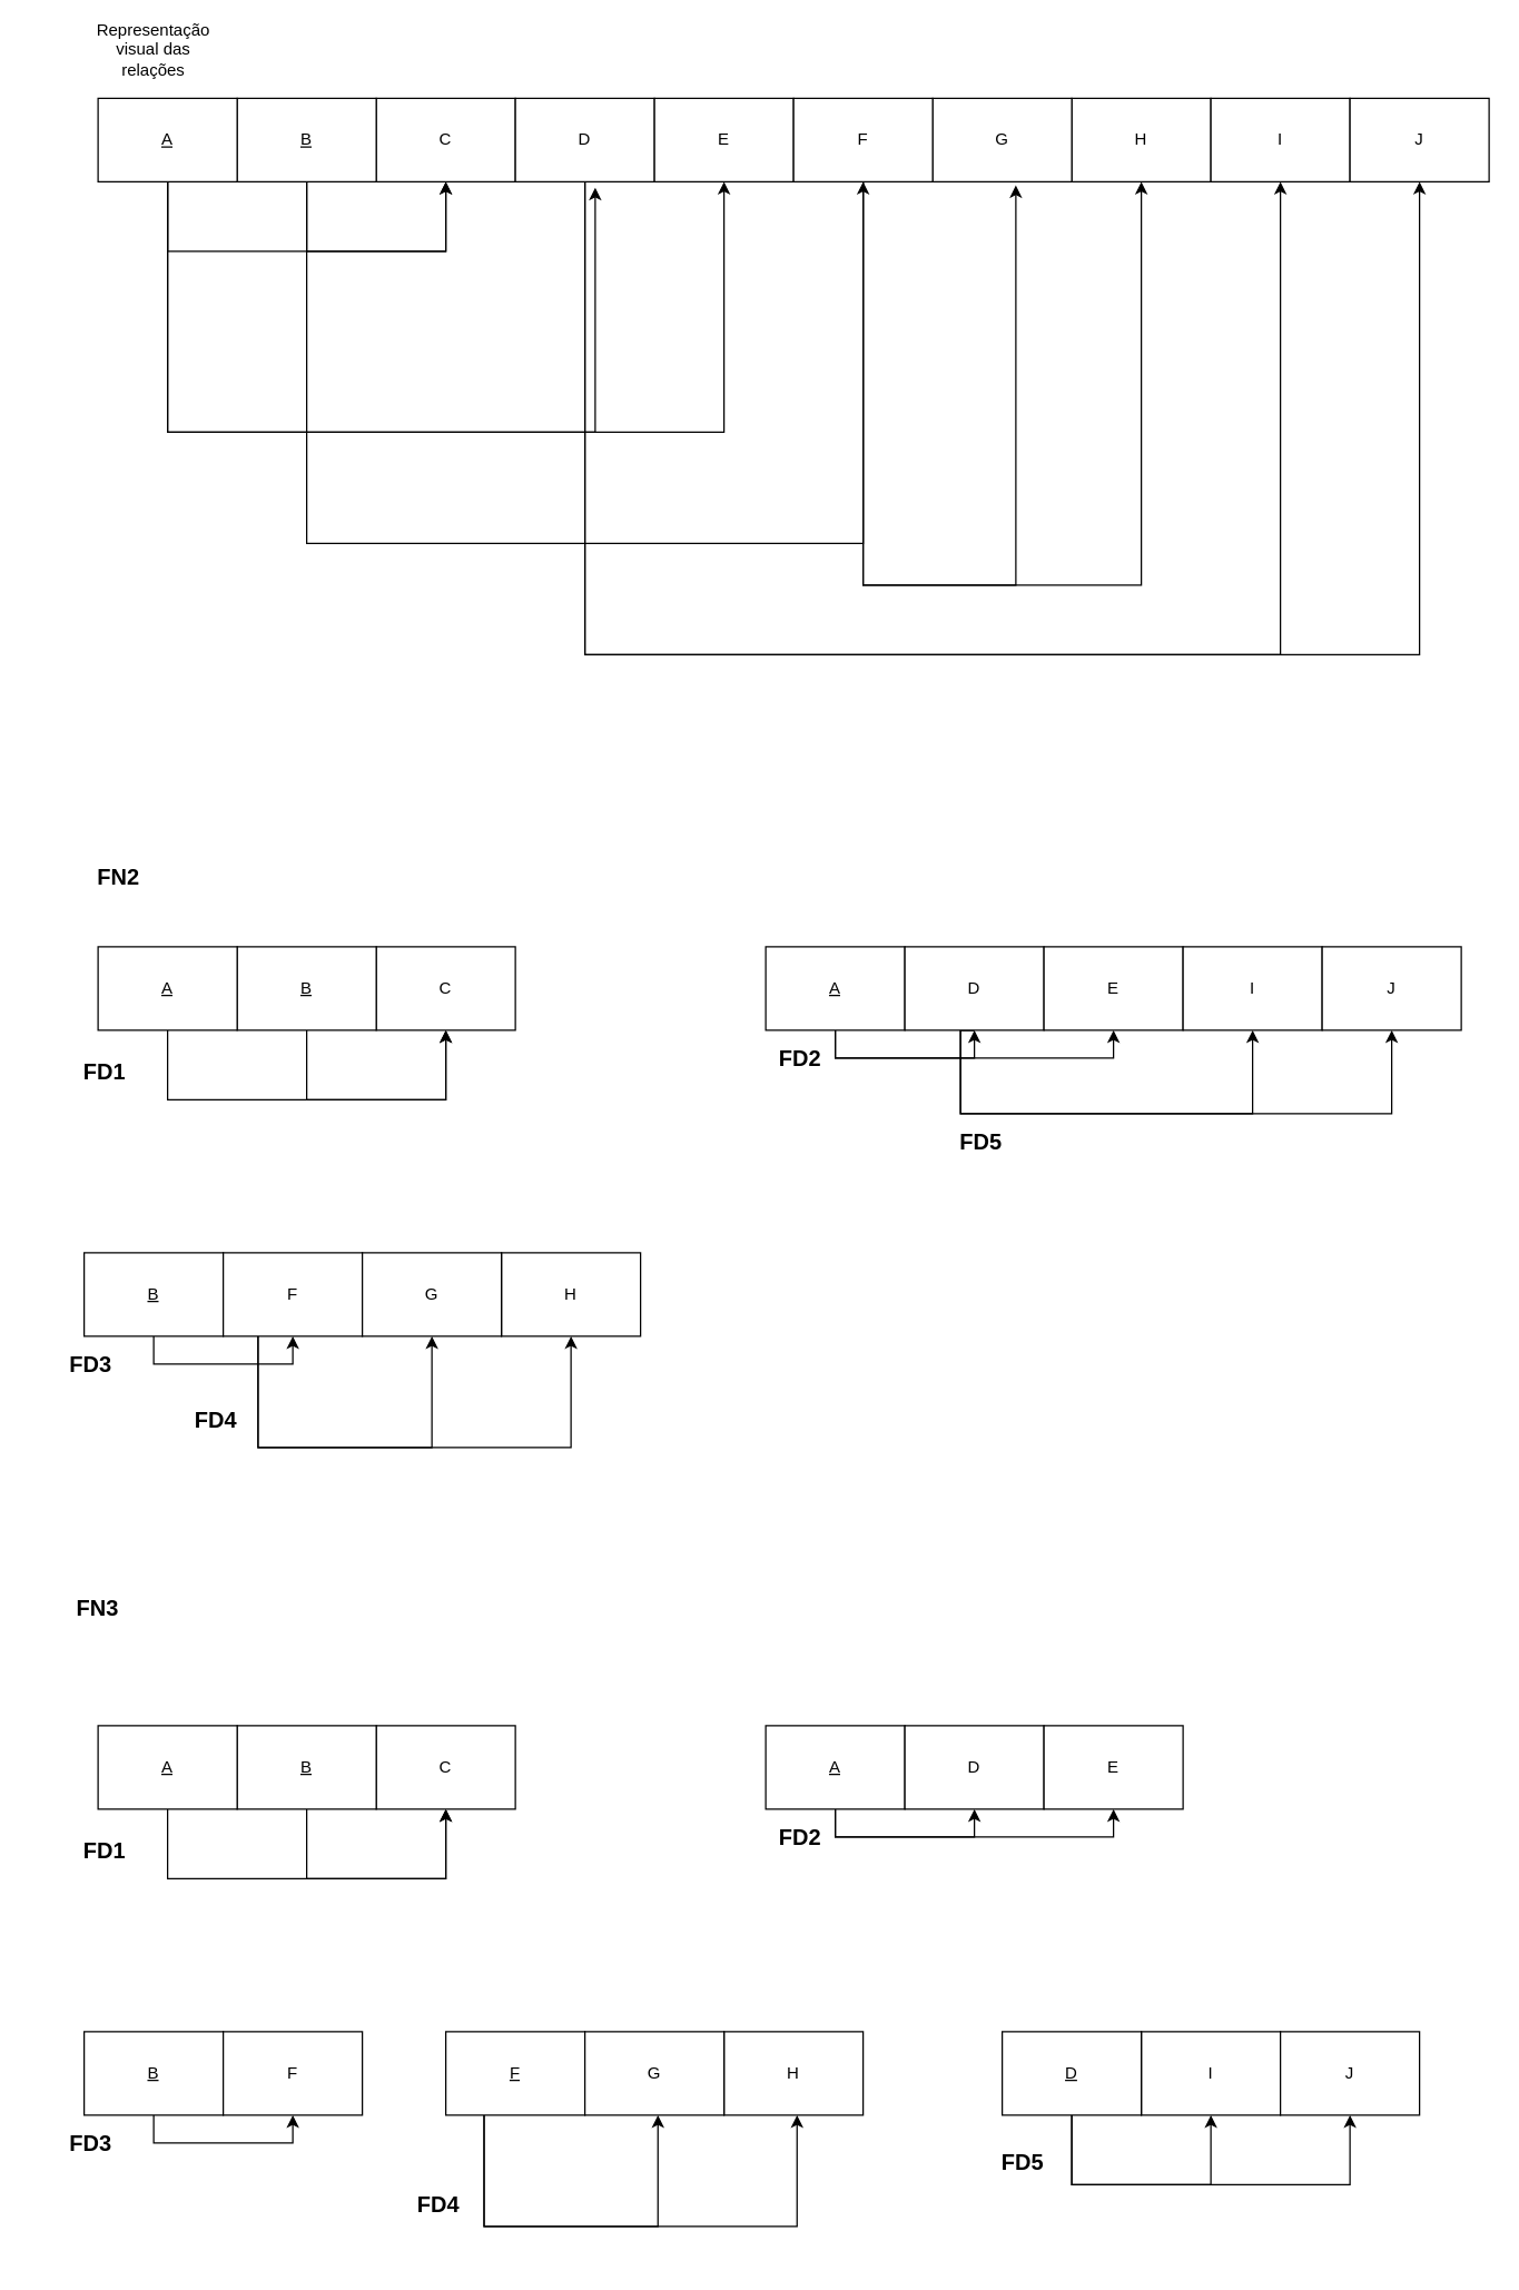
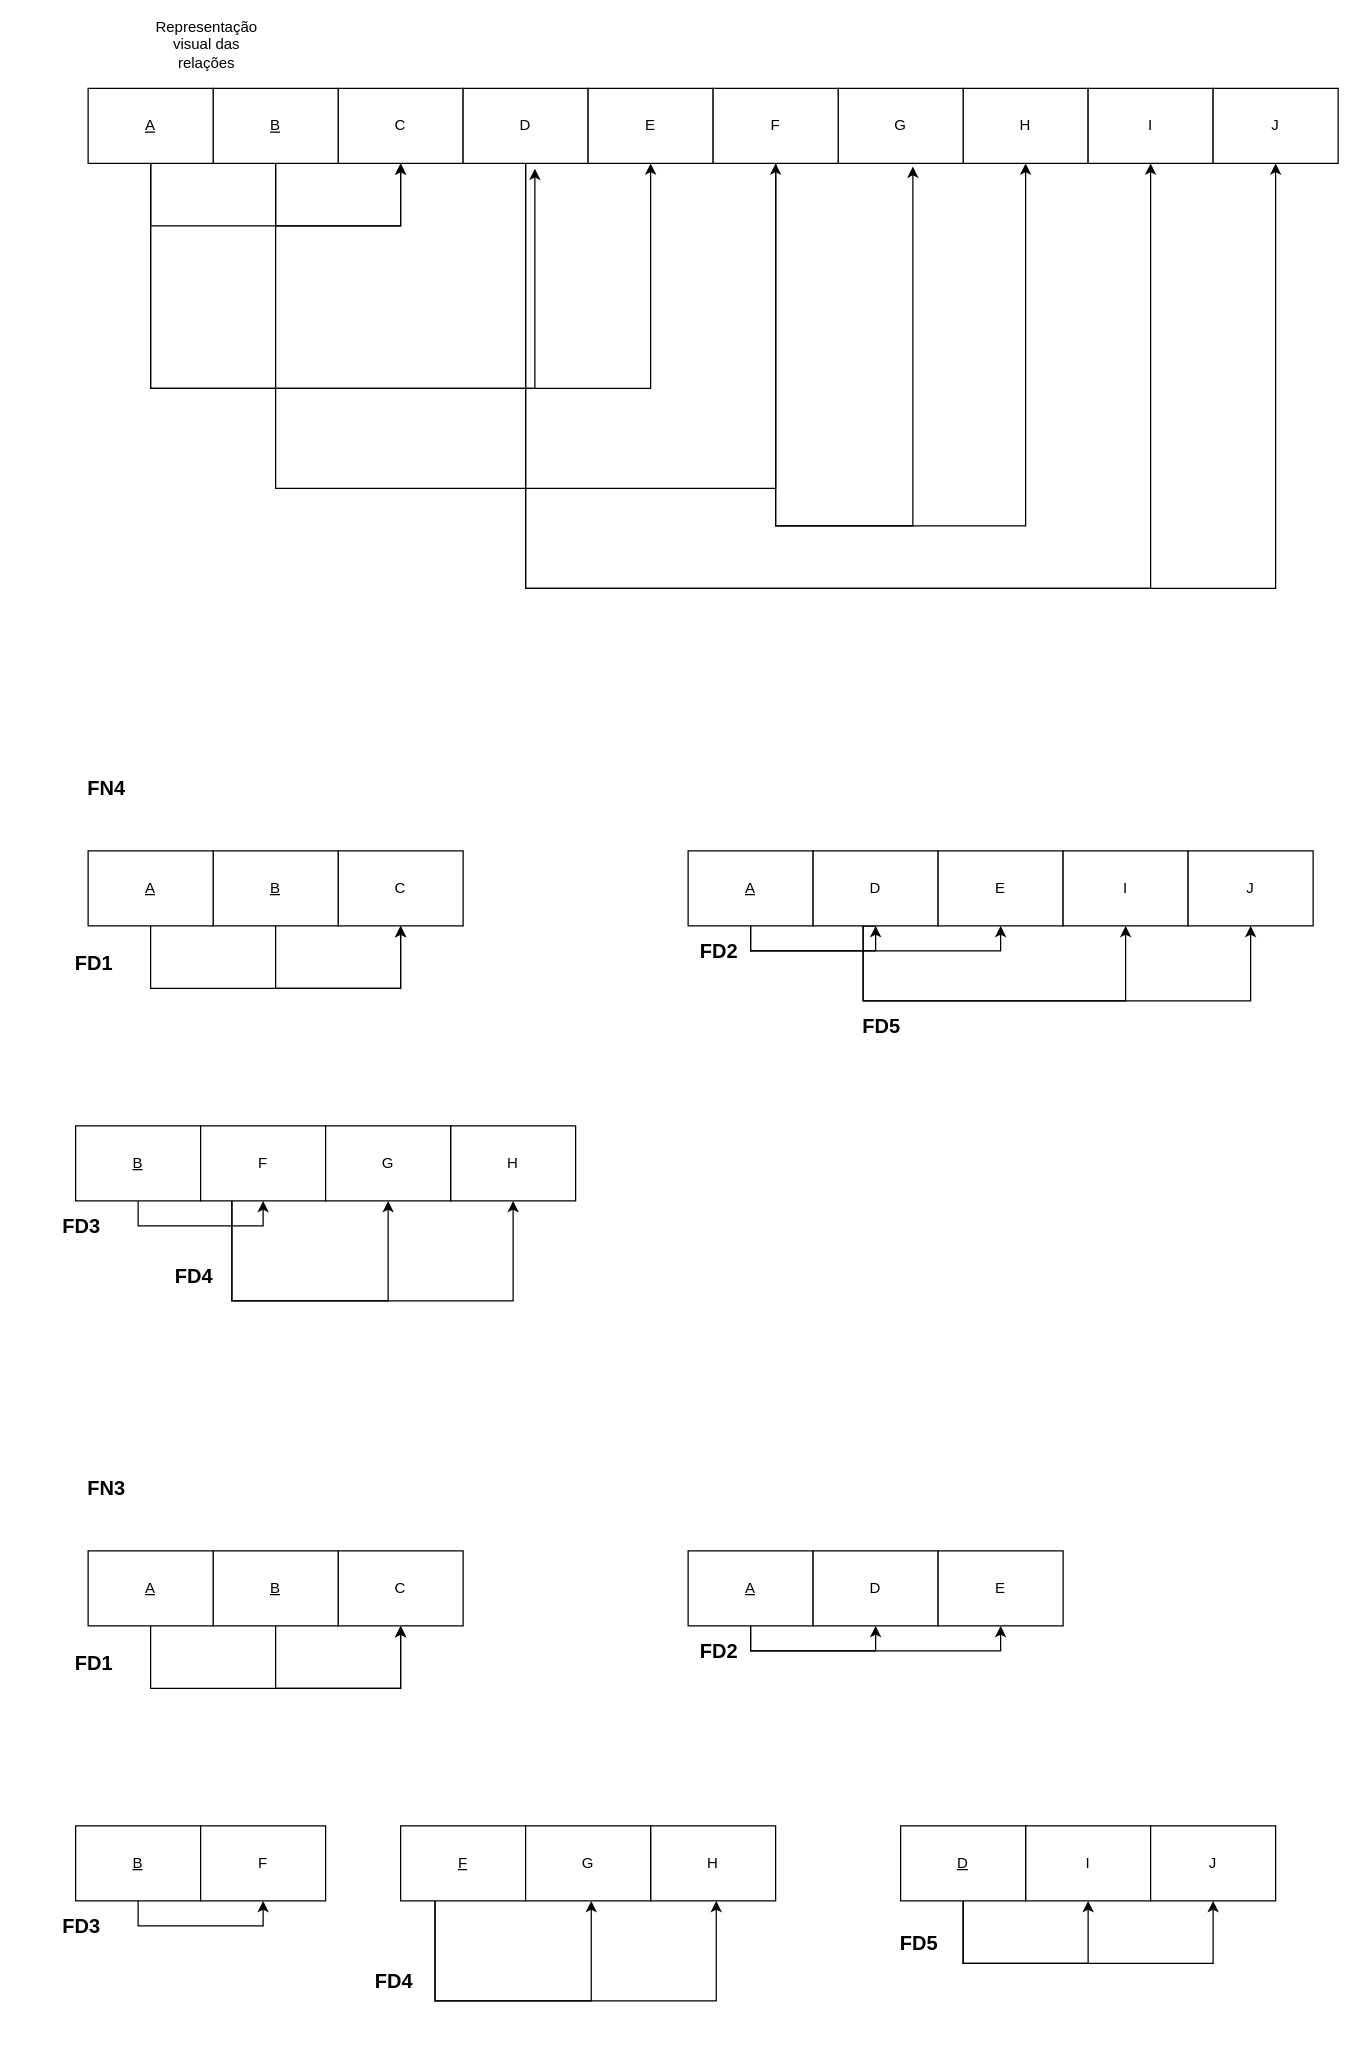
- <mxCell id="21" value="Representação visual das relações&lt;br&gt;" style="text;html=1;strokeColor=none;fillColor=none;align=center;verticalAlign=middle;whiteSpace=wrap;rounded=0;" vertex="1" parent="1"><mxGeometry x="80" y="20" width="60" height="30" as="geometry" /></mxCell>
+ <mxCell id="21" value="Representação visual das relações&lt;br&gt;" style="text;html=1;strokeColor=none;fillColor=none;align=center;verticalAlign=middle;whiteSpace=wrap;rounded=0;" vertex="1" parent="1"><mxGeometry x="135" y="20" width="60" height="30" as="geometry" /></mxCell>
- <mxCell id="22" value="FN2" style="text;html=1;strokeColor=none;fillColor=none;align=center;verticalAlign=middle;whiteSpace=wrap;rounded=0;fontSize=16;fontStyle=1" vertex="1" parent="1"><mxGeometry x="40" y="590" width="90" height="80" as="geometry" /></mxCell>
+ <mxCell id="22" value="FN4" style="text;html=1;strokeColor=none;fillColor=none;align=center;verticalAlign=middle;whiteSpace=wrap;rounded=0;fontSize=16;fontStyle=1" vertex="1" parent="1"><mxGeometry x="40" y="590" width="90" height="80" as="geometry" /></mxCell>
- <mxCell id="49" value="FN3" style="text;html=1;strokeColor=none;fillColor=none;align=center;verticalAlign=middle;whiteSpace=wrap;rounded=0;fontSize=16;fontStyle=1" vertex="1" parent="1"><mxGeometry x="25" y="1115" width="90" height="80" as="geometry" /></mxCell>
+ <mxCell id="49" value="FN3" style="text;html=1;strokeColor=none;fillColor=none;align=center;verticalAlign=middle;whiteSpace=wrap;rounded=0;fontSize=16;fontStyle=1" vertex="1" parent="1"><mxGeometry x="40" y="1150" width="90" height="80" as="geometry" /></mxCell>
